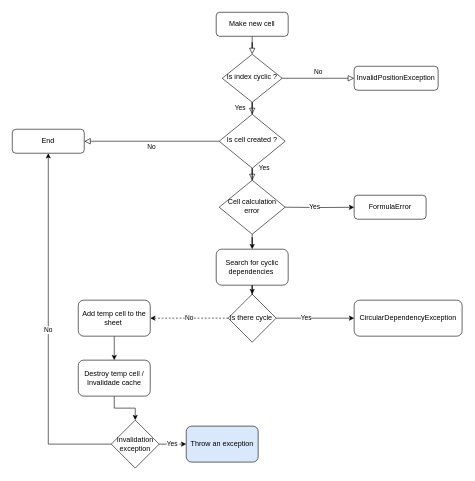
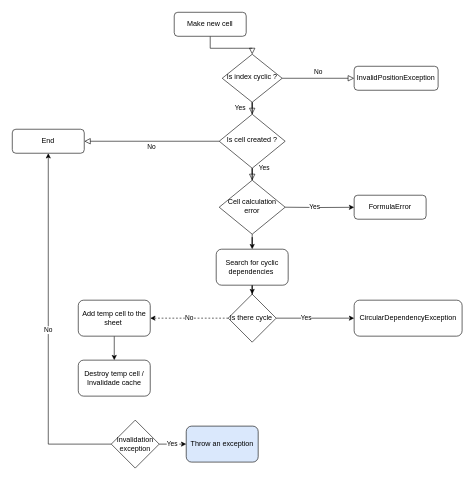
- <mxCell id="3" value="Make new cell" style="rounded=1;whiteSpace=wrap;html=1;fontSize=12;glass=0;strokeWidth=1;shadow=0;" parent="1" vertex="1"><mxGeometry x="360" y="20" width="120" height="40" as="geometry" /></mxCell>
+ <mxCell id="3" value="Make new cell" style="rounded=1;whiteSpace=wrap;html=1;fontSize=12;glass=0;strokeWidth=1;shadow=0;" parent="1" vertex="1"><mxGeometry x="290" y="20" width="120" height="40" as="geometry" /></mxCell>
- <mxCell id="26" style="edgeStyle=orthogonalEdgeStyle;rounded=0;orthogonalLoop=1;jettySize=auto;html=1;" edge="1" parent="1" source="27" target="30"><mxGeometry relative="1" as="geometry"><mxPoint x="190" y="720" as="targetPoint" /></mxGeometry></mxCell>
